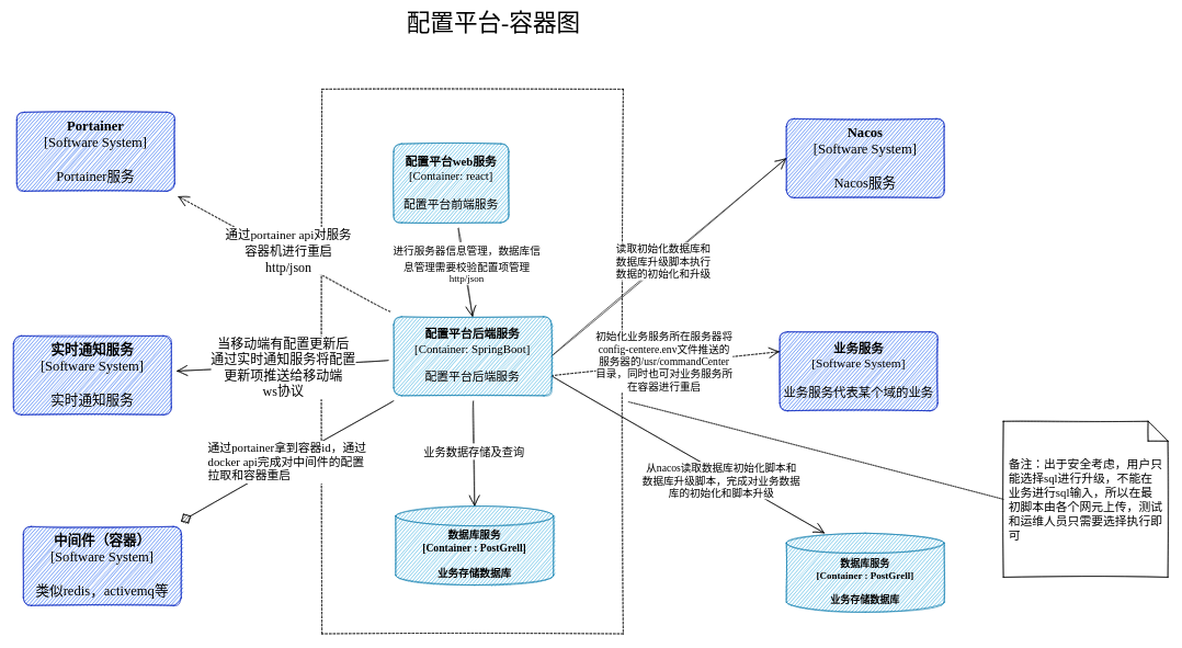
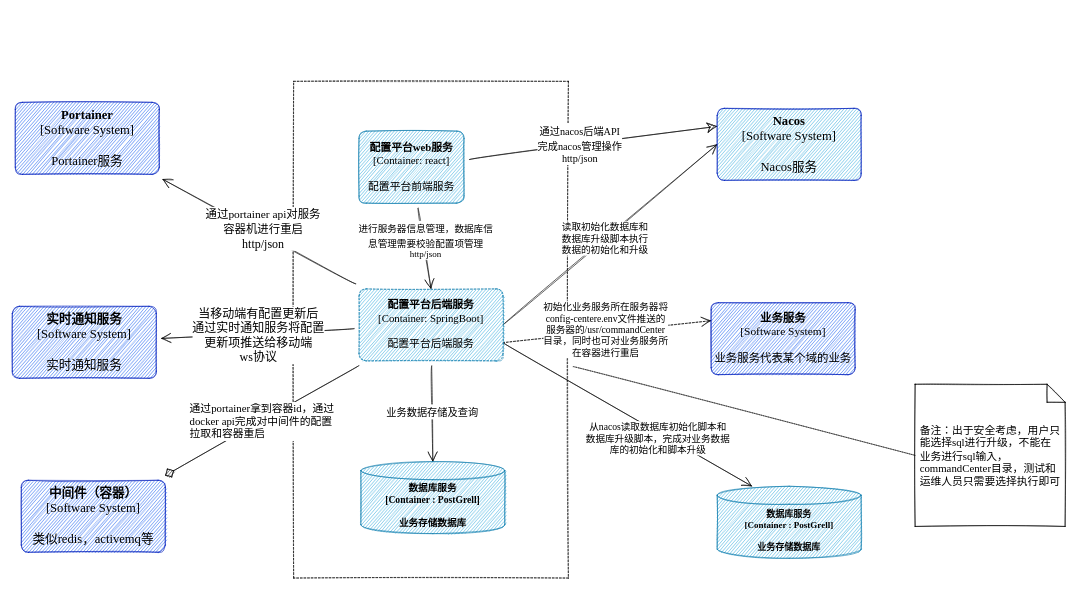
- <mxCell id="30" value="&lt;font style=&quot;font-size: 36px&quot;&gt;配置平台-容器图&lt;/font&gt;" style="text;strokeColor=none;fillColor=none;html=1;align=center;verticalAlign=middle;whiteSpace=wrap;rounded=0;dashed=1;sketch=1;hachureGap=4;fontFamily=Ma Shan Zheng;fontSource=https%3A%2F%2Ffonts.googleapis.com%2Fcss%3Ffamily%3DMa%2BShan%2BZheng;fontSize=17;" parent="1" vertex="1"><mxGeometry x="575" y="20" width="350" height="30" as="geometry" /></mxCell>
+ <mxCell id="5" style="edgeStyle=none;curved=1;rounded=0;sketch=1;hachureGap=4;orthogonalLoop=1;jettySize=auto;html=1;entryX=0;entryY=0.25;entryDx=0;entryDy=0;entryPerimeter=0;fontFamily=Ma Shan Zheng;fontSource=https%3A%2F%2Ffonts.googleapis.com%2Fcss%3Ffamily%3DMa%2BShan%2BZheng;fontSize=16;endArrow=classic;endFill=1;startSize=14;endSize=14;sourcePerimeterSpacing=8;targetPerimeterSpacing=8;" parent="1" source="7" target="24" edge="1"><mxGeometry relative="1" as="geometry" /></mxCell>
+ <mxCell id="6" value="&lt;p class=&quot;p1&quot; style=&quot;margin: 0px ; font-stretch: normal ; font-size: 17px ; line-height: normal ; font-family: &amp;#34;pingfang sc&amp;#34;&quot;&gt;通过nacos后端API&lt;/p&gt;&lt;p class=&quot;p1&quot; style=&quot;margin: 0px ; font-stretch: normal ; font-size: 17px ; line-height: normal ; font-family: &amp;#34;pingfang sc&amp;#34;&quot;&gt;完成nacos管理操作&lt;/p&gt;&lt;p class=&quot;p1&quot; style=&quot;margin: 0px ; font-stretch: normal ; font-size: 17px ; line-height: normal ; font-family: &amp;#34;pingfang sc&amp;#34;&quot;&gt;http/json&lt;/p&gt;" style="edgeLabel;html=1;align=center;verticalAlign=middle;resizable=0;points=[];fontSize=20;fontFamily=Architects Daughter;" parent="5" vertex="1" connectable="0"><mxGeometry x="-0.111" y="2" relative="1" as="geometry"><mxPoint as="offset" /></mxGeometry></mxCell>
- <mxCell id="24" value="&lt;font style=&quot;font-size: 21px;&quot;&gt;&lt;b style=&quot;font-size: 21px;&quot;&gt;Nacos&lt;/b&gt;&lt;/font&gt;&lt;div style=&quot;font-size: 21px;&quot;&gt;[Software System]&lt;/div&gt;&lt;br style=&quot;font-size: 21px;&quot;&gt;&lt;div style=&quot;font-size: 21px;&quot;&gt;&lt;font style=&quot;font-size: 21px;&quot;&gt;&lt;font style=&quot;font-size: 21px;&quot;&gt;Nacos服务&lt;/font&gt;&lt;/font&gt;&lt;/div&gt;" style="rounded=1;whiteSpace=wrap;html=1;labelBackgroundColor=none;fillColor=#0050ef;align=center;arcSize=10;strokeColor=#001DBC;metaEdit=1;resizable=0;points=[[0.25,0,0],[0.5,0,0],[0.75,0,0],[1,0.25,0],[1,0.5,0],[1,0.75,0],[0.75,1,0],[0.5,1,0],[0.25,1,0],[0,0.75,0],[0,0.5,0],[0,0.25,0]];labelBorderColor=none;sketch=1;hachureGap=4;fontFamily=Ma Shan Zheng;fontSource=https%3A%2F%2Ffonts.googleapis.com%2Fcss%3Ffamily%3DMa%2BShan%2BZheng;fontSize=21;fontColor=#000000;glass=0;shadow=0;" parent="1" vertex="1"><mxGeometry x="1195" y="180" width="240" height="120" as="geometry" /></mxCell>
+ <mxCell id="24" value="&lt;font style=&quot;font-size: 21px;&quot;&gt;&lt;b style=&quot;font-size: 21px;&quot;&gt;Nacos&lt;/b&gt;&lt;/font&gt;&lt;div style=&quot;font-size: 21px;&quot;&gt;[Software System]&lt;/div&gt;&lt;br style=&quot;font-size: 21px;&quot;&gt;&lt;div style=&quot;font-size: 21px;&quot;&gt;&lt;font style=&quot;font-size: 21px;&quot;&gt;&lt;font style=&quot;font-size: 21px;&quot;&gt;Nacos服务&lt;/font&gt;&lt;/font&gt;&lt;/div&gt;" style="rounded=1;whiteSpace=wrap;html=1;labelBackgroundColor=none;fillColor=#23a2d9;align=center;arcSize=10;strokeColor=#001DBC;metaEdit=1;resizable=0;points=[[0.25,0,0],[0.5,0,0],[0.75,0,0],[1,0.25,0],[1,0.5,0],[1,0.75,0],[0.75,1,0],[0.5,1,0],[0.25,1,0],[0,0.75,0],[0,0.5,0],[0,0.25,0]];labelBorderColor=none;sketch=1;hachureGap=4;fontFamily=Ma Shan Zheng;fontSource=https%3A%2F%2Ffonts.googleapis.com%2Fcss%3Ffamily%3DMa%2BShan%2BZheng;fontSize=21;fontColor=#000000;glass=0;shadow=0;" parent="1" vertex="1"><mxGeometry x="1195" y="180" width="240" height="120" as="geometry" /></mxCell>
- <mxCell id="10" style="edgeStyle=none;curved=1;rounded=1;sketch=1;hachureGap=4;orthogonalLoop=1;jettySize=auto;html=1;fontFamily=Ma Shan Zheng;fontSource=https%3A%2F%2Ffonts.googleapis.com%2Fcss%3Ffamily%3DMa%2BShan%2BZheng;fontSize=16;fontColor=#000000;endArrow=open;startSize=14;endSize=14;sourcePerimeterSpacing=8;targetPerimeterSpacing=8;dashed=1;" parent="1" source="21" target="23" edge="1"><mxGeometry relative="1" as="geometry" /></mxCell>
+ <mxCell id="10" style="edgeStyle=none;curved=1;rounded=1;sketch=1;hachureGap=4;orthogonalLoop=1;jettySize=auto;html=1;fontFamily=Ma Shan Zheng;fontSource=https%3A%2F%2Ffonts.googleapis.com%2Fcss%3Ffamily%3DMa%2BShan%2BZheng;fontSize=16;fontColor=#000000;endArrow=open;startSize=14;endSize=14;sourcePerimeterSpacing=8;targetPerimeterSpacing=8;" parent="1" source="21" target="23" edge="1"><mxGeometry relative="1" as="geometry" /></mxCell>
- <mxCell id="21" value="&lt;font style=&quot;font-size: 18px;&quot;&gt;&lt;b style=&quot;font-size: 18px;&quot;&gt;配置平台后端服务&lt;/b&gt;&lt;/font&gt;&lt;div style=&quot;font-size: 18px;&quot;&gt;[Container: SpringBoot]&lt;/div&gt;&lt;br style=&quot;font-size: 18px;&quot;&gt;&lt;div style=&quot;font-size: 18px;&quot;&gt;&lt;font style=&quot;font-size: 18px;&quot;&gt;&lt;font style=&quot;font-size: 18px;&quot;&gt;配置平台后端服务&lt;/font&gt;&lt;/font&gt;&lt;/div&gt;" style="rounded=1;whiteSpace=wrap;html=1;fontSize=18;labelBackgroundColor=none;fillColor=#23A2D9;fontColor=#000000;align=center;arcSize=10;strokeColor=#0E7DAD;metaEdit=1;resizable=0;points=[[0.25,0,0],[0.5,0,0],[0.75,0,0],[1,0.25,0],[1,0.5,0],[1,0.75,0],[0.75,1,0],[0.5,1,0],[0.25,1,0],[0,0.75,0],[0,0.5,0],[0,0.25,0]];labelBorderColor=none;sketch=1;hachureGap=4;fontFamily=Ma Shan Zheng;fontSource=https%3A%2F%2Ffonts.googleapis.com%2Fcss%3Ffamily%3DMa%2BShan%2BZheng;" parent="1" vertex="1"><mxGeometry x="598" y="481" width="240" height="120" as="geometry" /></mxCell>
+ <mxCell id="21" value="&lt;font style=&quot;font-size: 18px;&quot;&gt;&lt;b style=&quot;font-size: 18px;&quot;&gt;配置平台后端服务&lt;/b&gt;&lt;/font&gt;&lt;div style=&quot;font-size: 18px;&quot;&gt;[Container: SpringBoot]&lt;/div&gt;&lt;br style=&quot;font-size: 18px;&quot;&gt;&lt;div style=&quot;font-size: 18px;&quot;&gt;&lt;font style=&quot;font-size: 18px;&quot;&gt;&lt;font style=&quot;font-size: 18px;&quot;&gt;配置平台后端服务&lt;/font&gt;&lt;/font&gt;&lt;/div&gt;" style="rounded=1;whiteSpace=wrap;html=1;fontSize=18;labelBackgroundColor=none;fillColor=#23A2D9;fontColor=#000000;align=center;arcSize=10;strokeColor=#0E7DAD;metaEdit=1;resizable=0;points=[[0.25,0,0],[0.5,0,0],[0.75,0,0],[1,0.25,0],[1,0.5,0],[1,0.75,0],[0.75,1,0],[0.5,1,0],[0.25,1,0],[0,0.75,0],[0,0.5,0],[0,0.25,0]];labelBorderColor=none;sketch=1;hachureGap=4;fontFamily=Ma Shan Zheng;fontSource=https%3A%2F%2Ffonts.googleapis.com%2Fcss%3Ffamily%3DMa%2BShan%2BZheng;dashed=1;" parent="1" vertex="1"><mxGeometry x="598" y="481" width="240" height="120" as="geometry" /></mxCell>
- <mxCell id="28" value="&lt;div style=&quot;text-align: left&quot;&gt;&lt;span style=&quot;font-size: 18px&quot;&gt;备注：出于安全考虑，用户只能选择sql进行升级，不能在业务进行sql输入，所以在最初脚本由各个网元上传，测试和运维人员只需要选择执行即可&lt;/span&gt;&lt;/div&gt;" style="shape=note;whiteSpace=wrap;html=1;backgroundOutline=1;darkOpacity=0.05;shadow=0;sketch=1;hachureGap=4;fontFamily=Ma Shan Zheng;fontSource=https%3A%2F%2Ffonts.googleapis.com%2Fcss%3Ffamily%3DMa%2BShan%2BZheng;fontSize=14;gradientDirection=north;spacingTop=2;spacingLeft=7;spacingRight=7;" parent="1" vertex="1"><mxGeometry x="1525" y="640" width="250" height="237" as="geometry" /></mxCell>
+ <mxCell id="28" value="&lt;div style=&quot;text-align: left&quot;&gt;&lt;span style=&quot;font-size: 18px&quot;&gt;备注：出于安全考虑，用户只能选择sql进行升级，不能在业务进行sql输入，commandCenter目录，测试和运维人员只需要选择执行即可&lt;/span&gt;&lt;/div&gt;" style="shape=note;whiteSpace=wrap;html=1;backgroundOutline=1;darkOpacity=0.05;shadow=0;sketch=1;hachureGap=4;fontFamily=Ma Shan Zheng;fontSource=https%3A%2F%2Ffonts.googleapis.com%2Fcss%3Ffamily%3DMa%2BShan%2BZheng;fontSize=14;gradientDirection=north;spacingTop=2;spacingLeft=7;spacingRight=7;" parent="1" vertex="1"><mxGeometry x="1525" y="640" width="250" height="237" as="geometry" /></mxCell>
